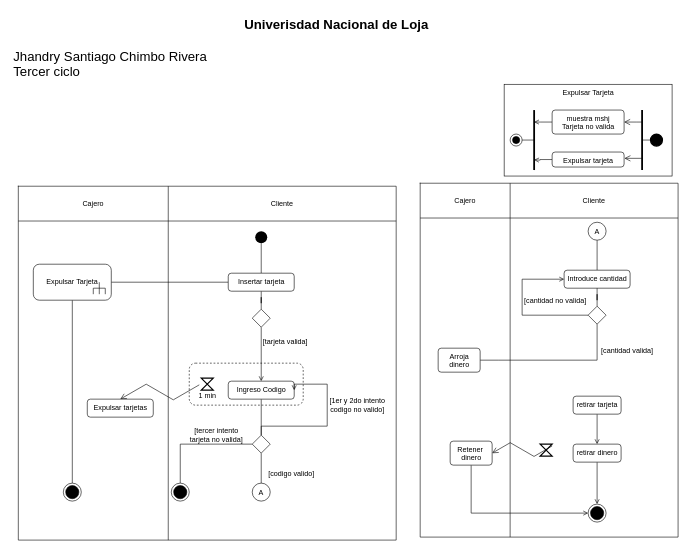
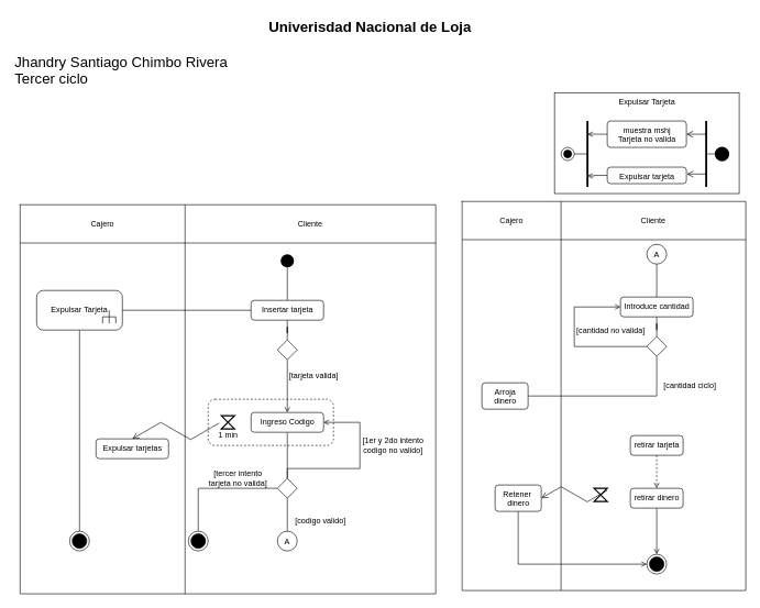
- <mxCell id="55" value="[cantidad valida]" style="text;html=1;align=center;verticalAlign=middle;resizable=0;points=[];autosize=1;strokeColor=none;fillColor=none;" vertex="1" parent="1"><mxGeometry x="990" y="570" width="110" height="30" as="geometry" /></mxCell>
+ <mxCell id="55" value="[cantidad ciclo]" style="text;html=1;align=center;verticalAlign=middle;resizable=0;points=[];autosize=1;strokeColor=none;fillColor=none;" vertex="1" parent="1"><mxGeometry x="990" y="570" width="110" height="30" as="geometry" /></mxCell>
- <mxCell id="27" value="Ingreso Codigo" style="html=1;align=center;verticalAlign=top;rounded=1;absoluteArcSize=1;arcSize=10;dashed=0;" vertex="1" parent="1"><mxGeometry x="380" y="635" width="110" height="30" as="geometry" /></mxCell>
+ <mxCell id="27" value="Ingreso Codigo" style="html=1;align=center;verticalAlign=top;rounded=1;absoluteArcSize=1;arcSize=10;dashed=0;" vertex="1" parent="1"><mxGeometry x="380" y="625" width="110" height="30" as="geometry" /></mxCell>
- <mxCell id="56" style="edgeStyle=orthogonalEdgeStyle;rounded=0;orthogonalLoop=1;jettySize=auto;html=1;entryX=0.5;entryY=0;entryDx=0;entryDy=0;startArrow=none;startFill=0;endArrow=open;endFill=0;startSize=8;targetPerimeterSpacing=1;" edge="1" parent="1" source="57" target="59"><mxGeometry relative="1" as="geometry" /></mxCell>
+ <mxCell id="56" style="edgeStyle=orthogonalEdgeStyle;rounded=0;orthogonalLoop=1;jettySize=auto;html=1;entryX=0.5;entryY=0;entryDx=0;entryDy=0;startArrow=none;startFill=0;endArrow=open;endFill=0;startSize=8;targetPerimeterSpacing=1;dashed=1;" edge="1" parent="1" source="57" target="59"><mxGeometry relative="1" as="geometry" /></mxCell>
